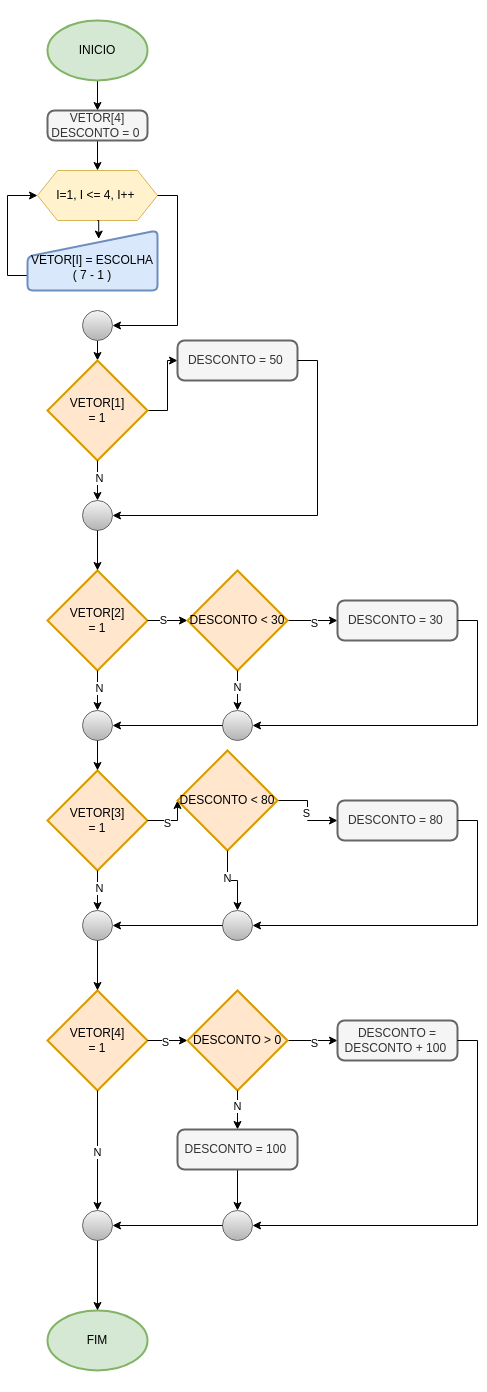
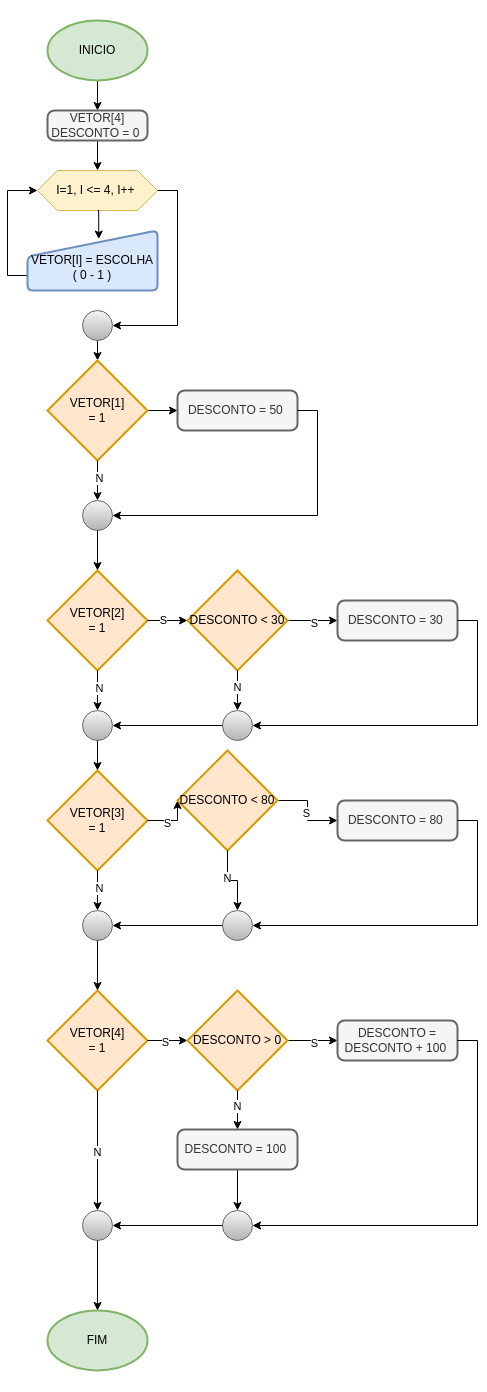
- <mxCell id="7" value="I=1, I &amp;lt;= 4, I++&amp;nbsp;" style="shape=hexagon;perimeter=hexagonPerimeter2;whiteSpace=wrap;html=1;fixedSize=1;fillColor=#fff2cc;strokeColor=#d6b656;" vertex="1" parent="1"><mxGeometry x="30" y="170" width="120" height="50" as="geometry" /></mxCell>
+ <mxCell id="7" value="I=1, I &amp;lt;= 4, I++&amp;nbsp;" style="shape=hexagon;perimeter=hexagonPerimeter2;whiteSpace=wrap;html=1;fixedSize=1;fillColor=#fff2cc;strokeColor=#d6b656;" vertex="1" parent="1"><mxGeometry x="30" y="170" width="120" height="40" as="geometry" /></mxCell>
- <mxCell id="9" value="&lt;div&gt;&lt;br&gt;&lt;/div&gt;VETOR[I] = ESCOLHA ( 7 - 1 )" style="html=1;strokeWidth=2;shape=manualInput;whiteSpace=wrap;rounded=1;size=26;arcSize=11;fillColor=#dae8fc;strokeColor=#6c8ebf;" vertex="1" parent="1"><mxGeometry x="20" y="230" width="130" height="60" as="geometry" /></mxCell>
+ <mxCell id="9" value="&lt;div&gt;&lt;br&gt;&lt;/div&gt;VETOR[I] = ESCOLHA ( 0 - 1 )" style="html=1;strokeWidth=2;shape=manualInput;whiteSpace=wrap;rounded=1;size=26;arcSize=11;fillColor=#dae8fc;strokeColor=#6c8ebf;" vertex="1" parent="1"><mxGeometry x="20" y="230" width="130" height="60" as="geometry" /></mxCell>
- <mxCell id="16" value="&lt;div&gt;DESCONTO = 50&amp;nbsp;&lt;/div&gt;" style="rounded=1;whiteSpace=wrap;html=1;absoluteArcSize=1;arcSize=14;strokeWidth=2;fillColor=#f5f5f5;fontColor=#333333;strokeColor=#666666;" vertex="1" parent="1"><mxGeometry x="170" y="340" width="120" height="40" as="geometry" /></mxCell>
+ <mxCell id="16" value="&lt;div&gt;DESCONTO = 50&amp;nbsp;&lt;/div&gt;" style="rounded=1;whiteSpace=wrap;html=1;absoluteArcSize=1;arcSize=14;strokeWidth=2;fillColor=#f5f5f5;fontColor=#333333;strokeColor=#666666;" vertex="1" parent="1"><mxGeometry x="170" y="390" width="120" height="40" as="geometry" /></mxCell>
